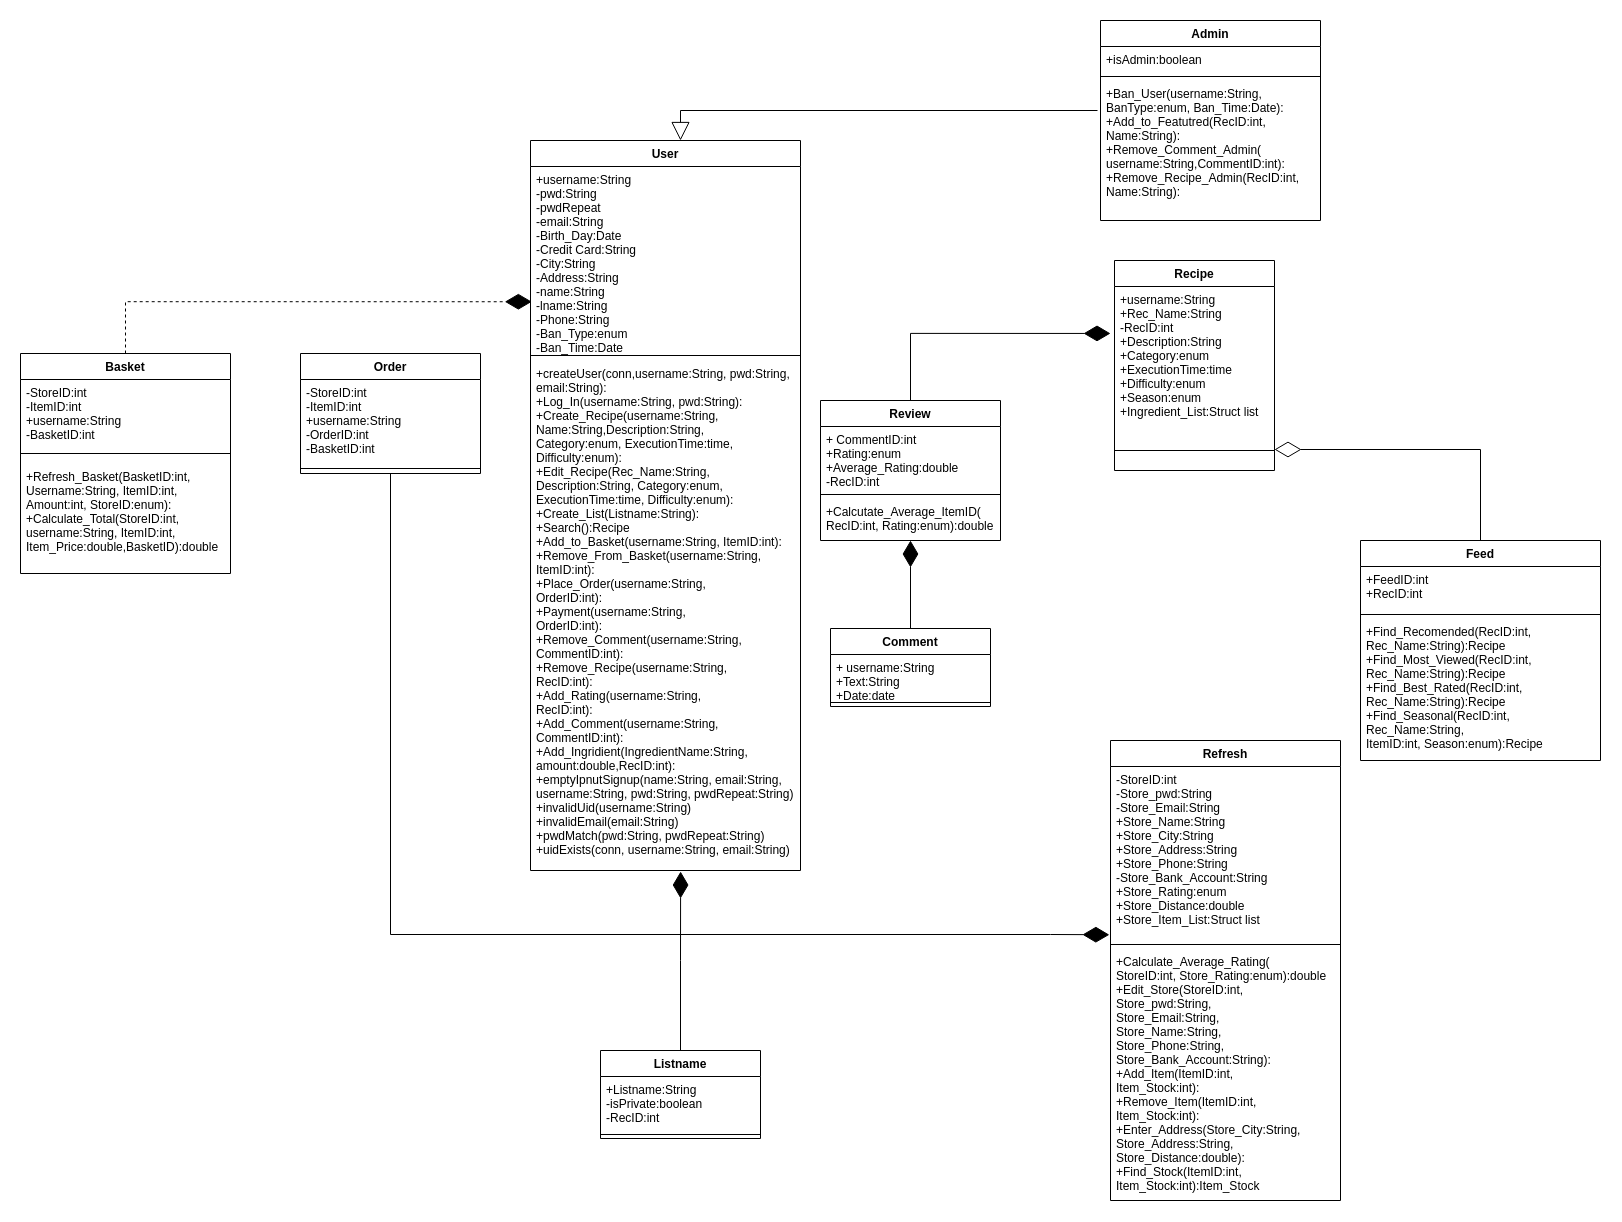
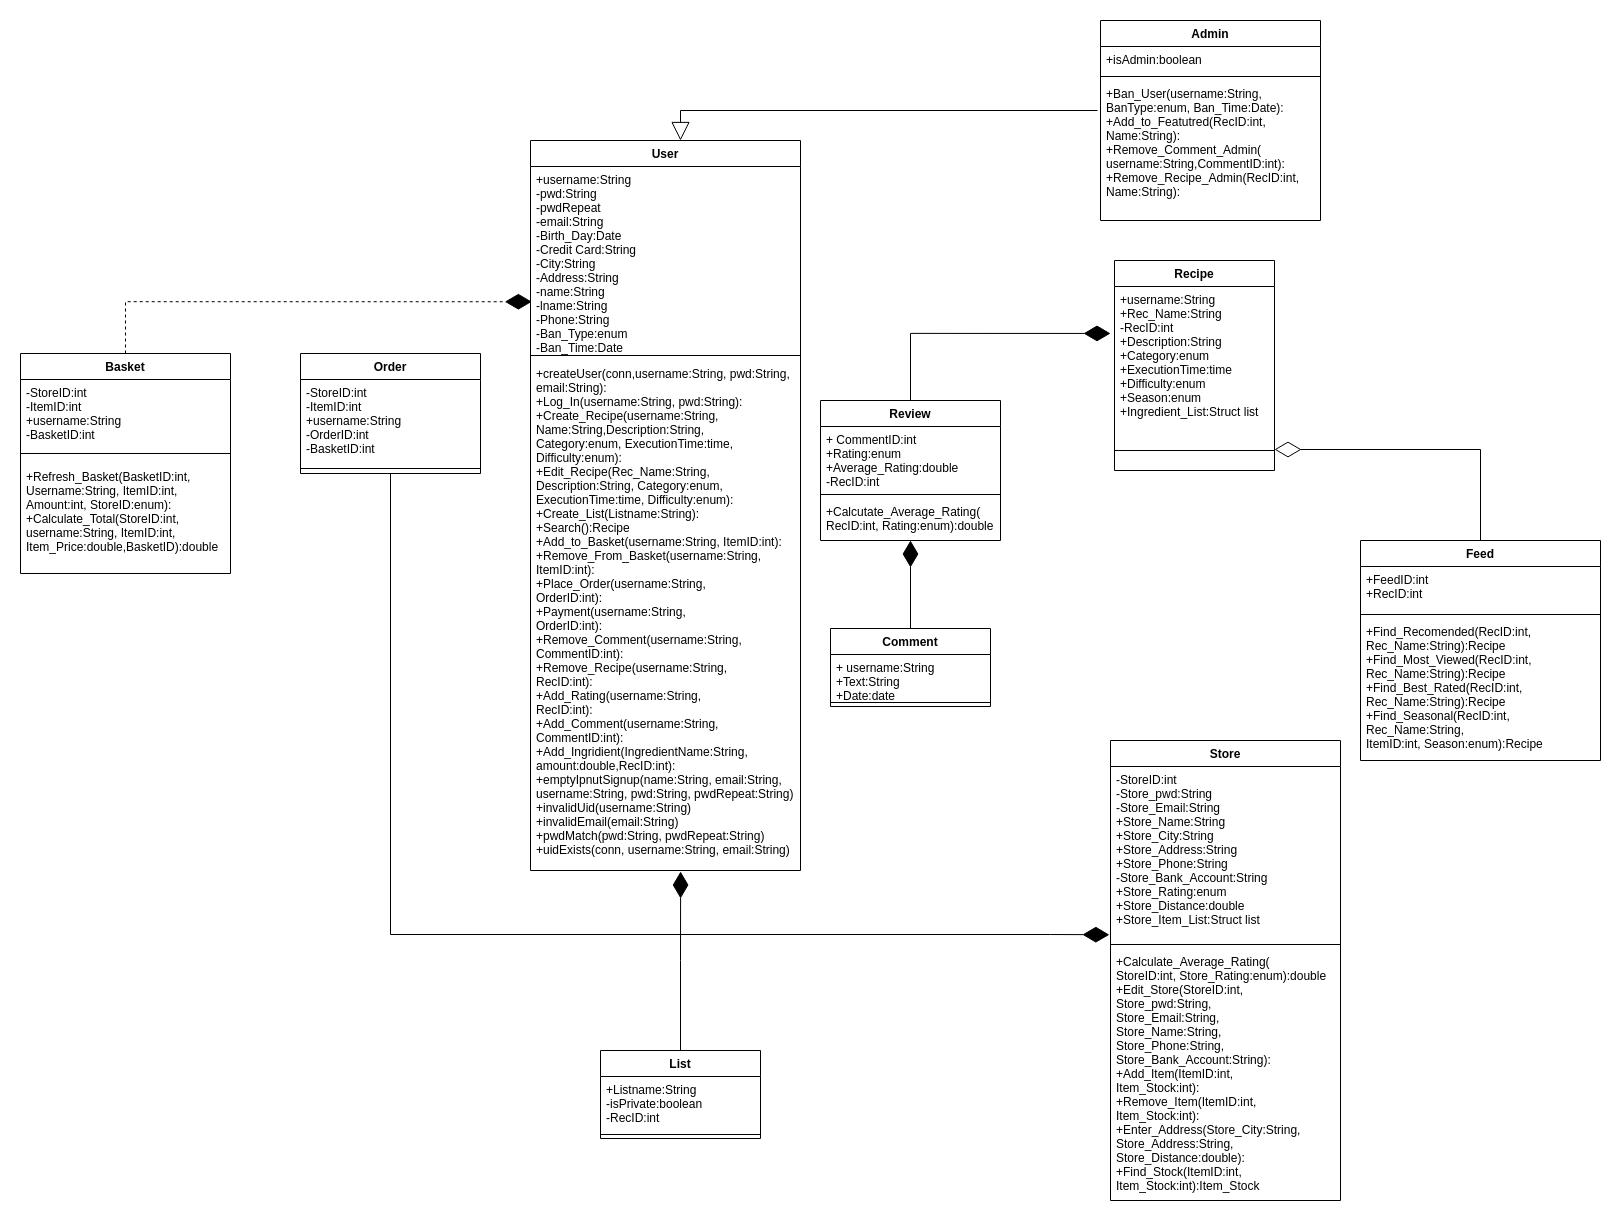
- <mxCell id="21" value="+Calcutate_Average_ItemID(&#10;RecID:int, Rating:enum):double" style="text;strokeColor=none;fillColor=none;align=left;verticalAlign=top;spacingLeft=4;spacingRight=4;overflow=hidden;rotatable=0;points=[[0,0.5],[1,0.5]];portConstraint=eastwest;" parent="18" vertex="1"><mxGeometry y="98" width="180" height="42" as="geometry" /></mxCell>
+ <mxCell id="21" value="+Calcutate_Average_Rating(&#10;RecID:int, Rating:enum):double" style="text;strokeColor=none;fillColor=none;align=left;verticalAlign=top;spacingLeft=4;spacingRight=4;overflow=hidden;rotatable=0;points=[[0,0.5],[1,0.5]];portConstraint=eastwest;" parent="18" vertex="1"><mxGeometry y="98" width="180" height="42" as="geometry" /></mxCell>
- <mxCell id="32" value="Refresh" style="swimlane;fontStyle=1;align=center;verticalAlign=top;childLayout=stackLayout;horizontal=1;startSize=26;horizontalStack=0;resizeParent=1;resizeParentMax=0;resizeLast=0;collapsible=1;marginBottom=0;" parent="1" vertex="1"><mxGeometry x="1110" y="740" width="230" height="460" as="geometry" /></mxCell>
+ <mxCell id="32" value="Store" style="swimlane;fontStyle=1;align=center;verticalAlign=top;childLayout=stackLayout;horizontal=1;startSize=26;horizontalStack=0;resizeParent=1;resizeParentMax=0;resizeLast=0;collapsible=1;marginBottom=0;" parent="1" vertex="1"><mxGeometry x="1110" y="740" width="230" height="460" as="geometry" /></mxCell>
- <mxCell id="14" value="Listname" style="swimlane;fontStyle=1;align=center;verticalAlign=top;childLayout=stackLayout;horizontal=1;startSize=26;horizontalStack=0;resizeParent=1;resizeParentMax=0;resizeLast=0;collapsible=1;marginBottom=0;" parent="1" vertex="1"><mxGeometry x="600" y="1050" width="160" height="88" as="geometry" /></mxCell>
+ <mxCell id="14" value="List" style="swimlane;fontStyle=1;align=center;verticalAlign=top;childLayout=stackLayout;horizontal=1;startSize=26;horizontalStack=0;resizeParent=1;resizeParentMax=0;resizeLast=0;collapsible=1;marginBottom=0;" parent="1" vertex="1"><mxGeometry x="600" y="1050" width="160" height="88" as="geometry" /></mxCell>
